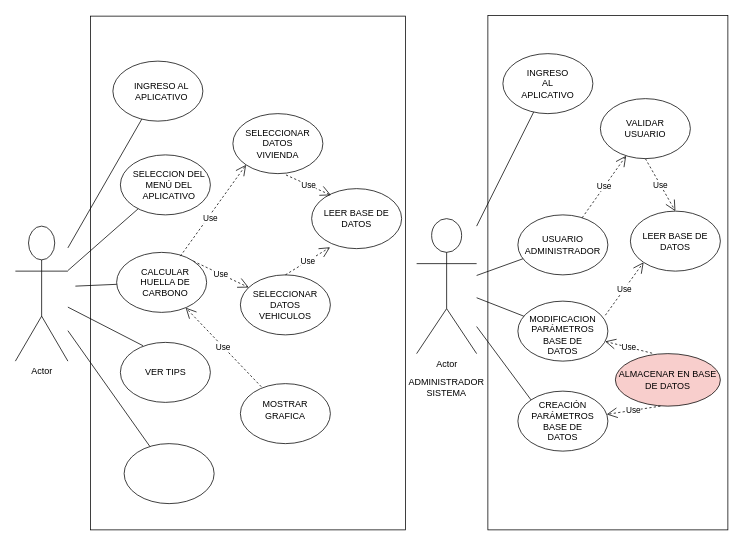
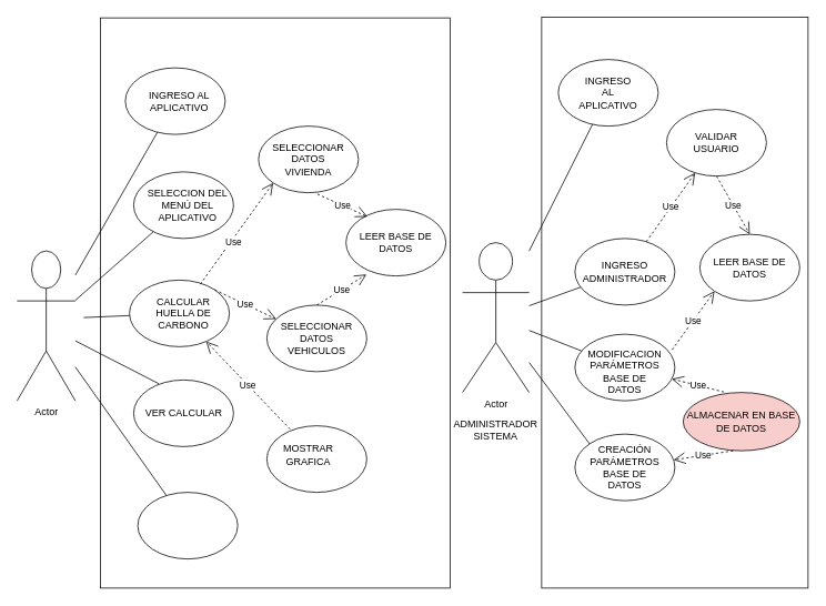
- <mxCell id="34" value="USUARIO ADMINISTRADOR&lt;br&gt;" style="text;html=1;strokeColor=none;fillColor=none;align=center;verticalAlign=middle;whiteSpace=wrap;rounded=0;" vertex="1" parent="1"><mxGeometry x="730" y="316" width="40" height="20" as="geometry" /></mxCell>
+ <mxCell id="34" value="INGRESO ADMINISTRADOR&lt;br&gt;" style="text;html=1;strokeColor=none;fillColor=none;align=center;verticalAlign=middle;whiteSpace=wrap;rounded=0;" vertex="1" parent="1"><mxGeometry x="730" y="316" width="40" height="20" as="geometry" /></mxCell>
- <mxCell id="19" value="VER TIPS" style="text;html=1;strokeColor=none;fillColor=none;align=center;verticalAlign=middle;whiteSpace=wrap;rounded=0;" parent="1" vertex="1"><mxGeometry x="167.5" y="471" width="105" height="50" as="geometry" /></mxCell>
+ <mxCell id="19" value="VER CALCULAR" style="text;html=1;strokeColor=none;fillColor=none;align=center;verticalAlign=middle;whiteSpace=wrap;rounded=0;" parent="1" vertex="1"><mxGeometry x="167.5" y="471" width="105" height="50" as="geometry" /></mxCell>
- <mxCell id="26" value="MOSTRAR GRAFICA" style="text;html=1;strokeColor=none;fillColor=none;align=center;verticalAlign=middle;whiteSpace=wrap;rounded=0;" parent="1" vertex="1"><mxGeometry x="360" y="536" width="40" height="20" as="geometry" /></mxCell>
+ <mxCell id="26" value="MOSTRAR GRAFICA" style="text;html=1;strokeColor=none;fillColor=none;align=center;verticalAlign=middle;whiteSpace=wrap;rounded=0;" parent="1" vertex="1"><mxGeometry x="350" y="536" width="40" height="20" as="geometry" /></mxCell>
